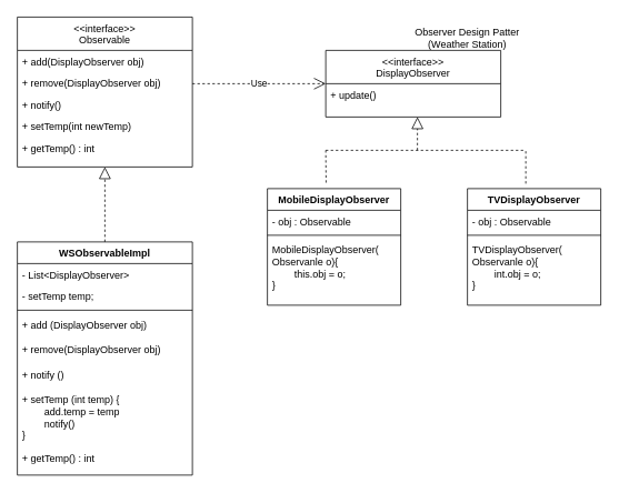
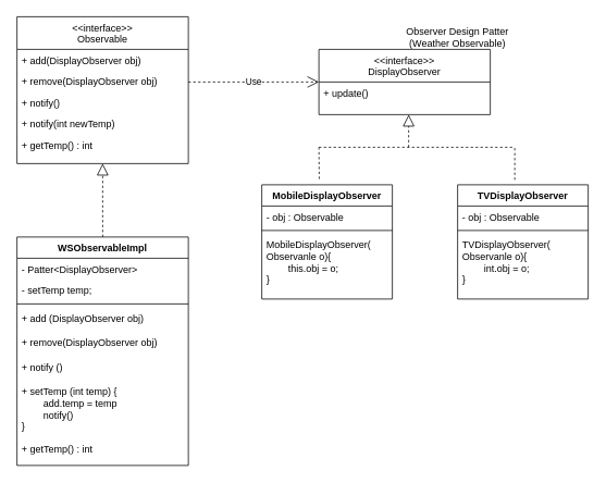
- <mxCell id="34" value="Observer Design Patter&lt;br&gt;(Weather Station)" style="text;html=1;strokeColor=none;fillColor=none;align=center;verticalAlign=middle;whiteSpace=wrap;rounded=0;" parent="1" vertex="1"><mxGeometry x="460" y="20" width="200" height="50" as="geometry" /></mxCell>
+ <mxCell id="34" value="Observer Design Patter&lt;br&gt;(Weather Observable)" style="text;html=1;strokeColor=none;fillColor=none;align=center;verticalAlign=middle;whiteSpace=wrap;rounded=0;" parent="1" vertex="1"><mxGeometry x="460" y="20" width="200" height="50" as="geometry" /></mxCell>
- <mxCell id="7" value="+ setTemp(int newTemp)" style="text;align=left;verticalAlign=top;spacingLeft=4;spacingRight=4;overflow=hidden;rotatable=1;points=[[0,0.5],[1,0.5]];portConstraint=eastwest;movable=1;resizable=1;deletable=1;editable=1;locked=0;connectable=1;" parent="3" vertex="1"><mxGeometry y="118" width="210" height="26" as="geometry" /></mxCell>
+ <mxCell id="7" value="+ notify(int newTemp)" style="text;align=left;verticalAlign=top;spacingLeft=4;spacingRight=4;overflow=hidden;rotatable=1;points=[[0,0.5],[1,0.5]];portConstraint=eastwest;movable=1;resizable=1;deletable=1;editable=1;locked=0;connectable=1;" parent="3" vertex="1"><mxGeometry y="118" width="210" height="26" as="geometry" /></mxCell>
- <mxCell id="13" value="- List&amp;lt;DisplayObserver&amp;gt;&amp;nbsp;" style="text;strokeColor=none;fillColor=none;align=left;verticalAlign=top;spacingLeft=4;spacingRight=4;overflow=hidden;rotatable=0;points=[[0,0.5],[1,0.5]];portConstraint=eastwest;whiteSpace=wrap;html=1;" parent="12" vertex="1"><mxGeometry y="26" width="210" height="26" as="geometry" /></mxCell>
+ <mxCell id="13" value="- Patter&amp;lt;DisplayObserver&amp;gt;&amp;nbsp;" style="text;strokeColor=none;fillColor=none;align=left;verticalAlign=top;spacingLeft=4;spacingRight=4;overflow=hidden;rotatable=0;points=[[0,0.5],[1,0.5]];portConstraint=eastwest;whiteSpace=wrap;html=1;" parent="12" vertex="1"><mxGeometry y="26" width="210" height="26" as="geometry" /></mxCell>
